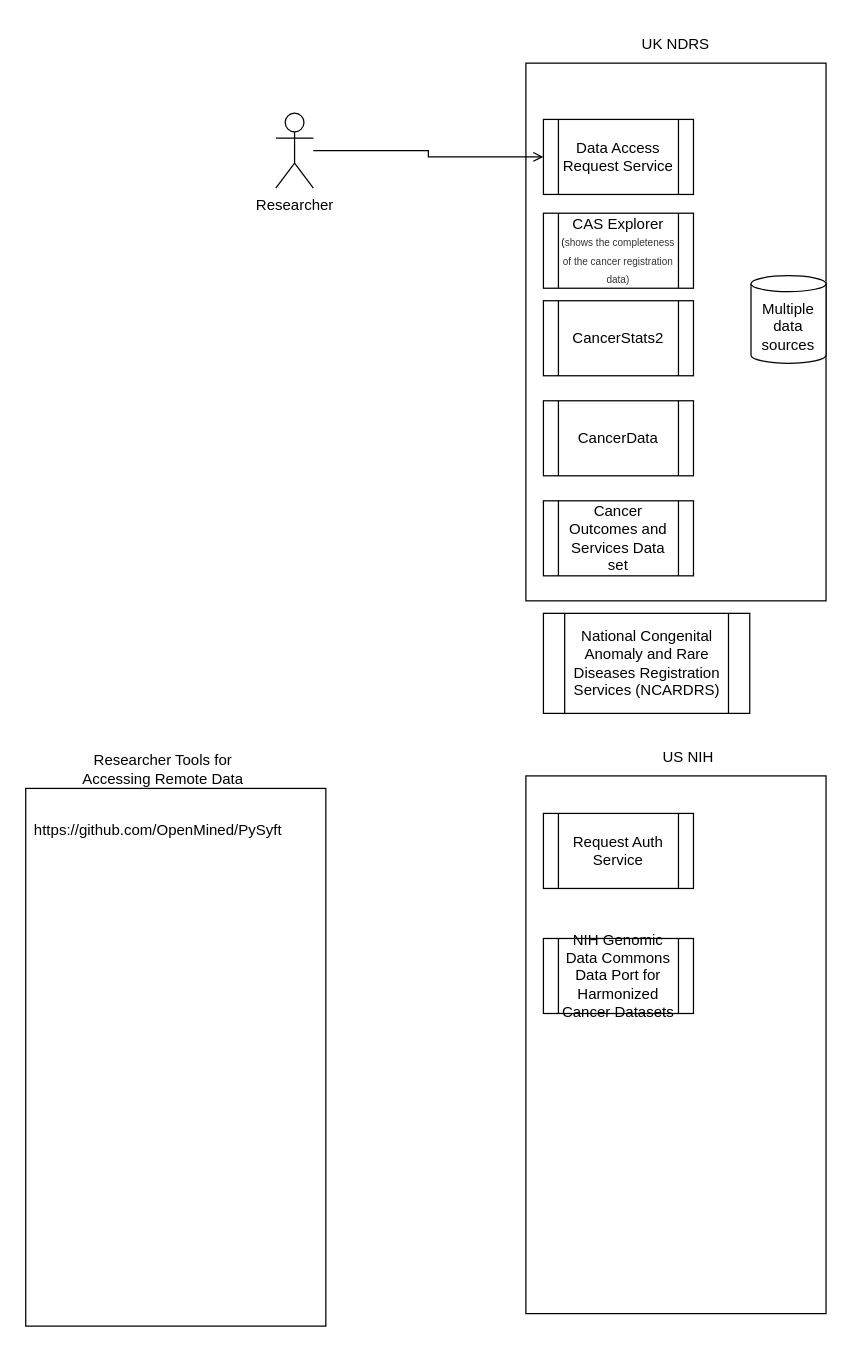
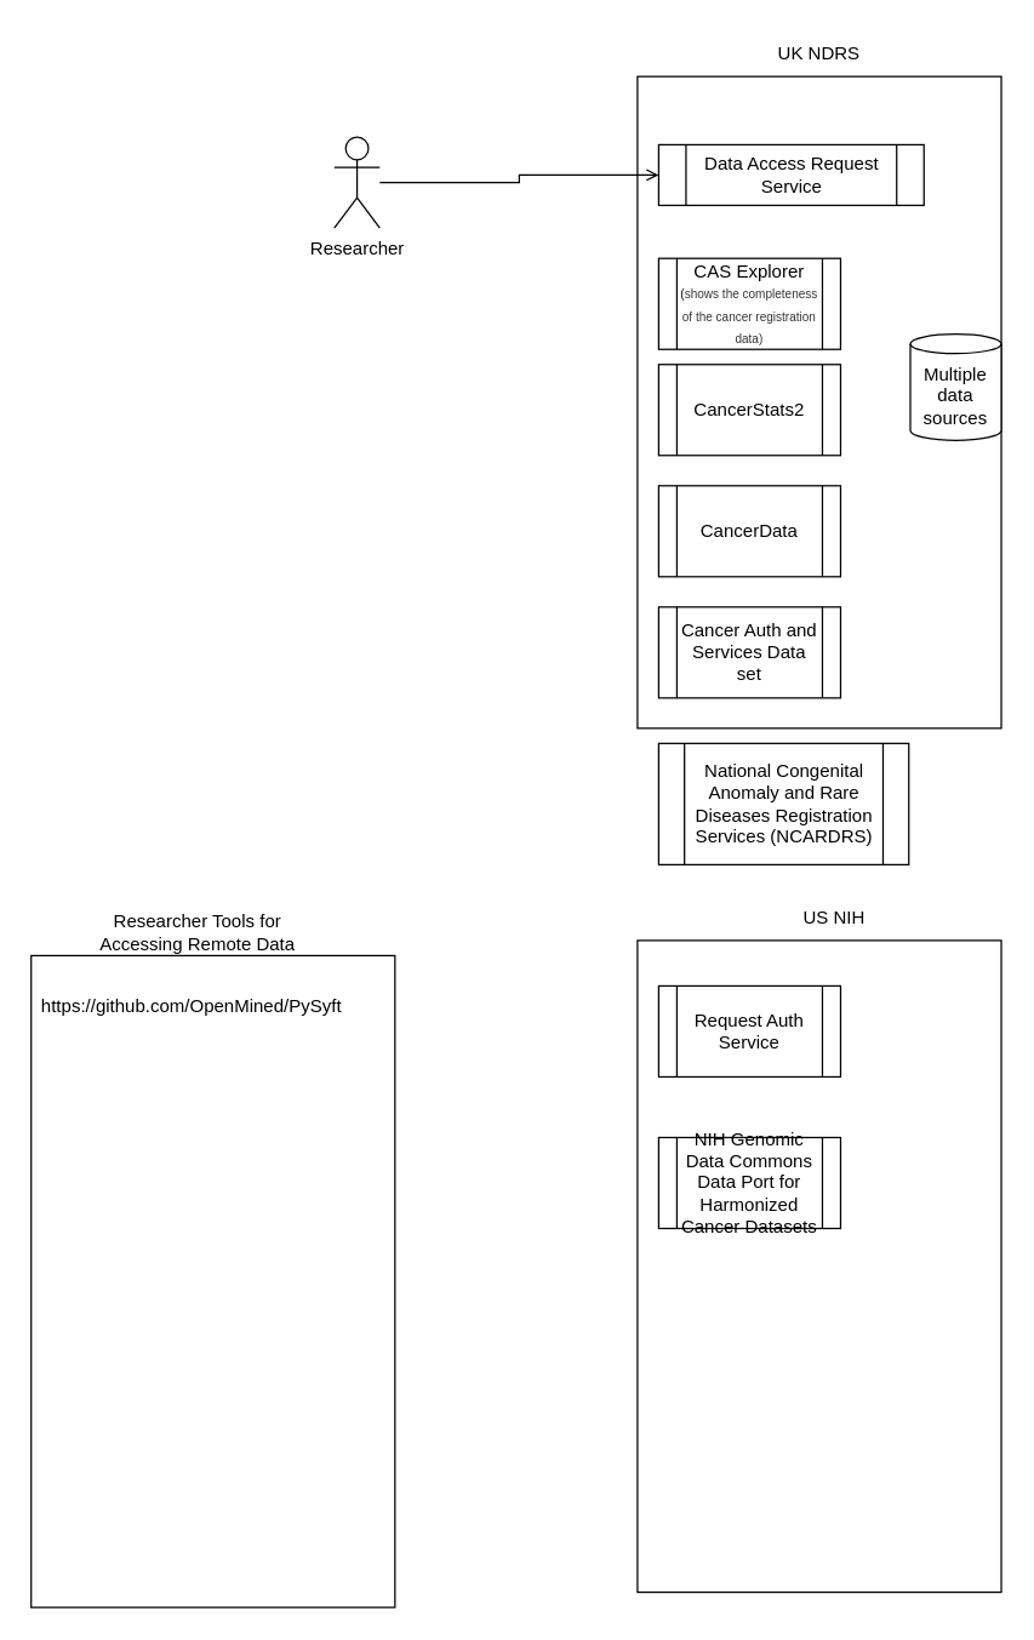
- <mxCell id="7" value="Data Access Request Service" style="shape=process;whiteSpace=wrap;html=1;backgroundOutline=1;" vertex="1" parent="1"><mxGeometry x="434" y="95" width="120" height="60" as="geometry" /></mxCell>
+ <mxCell id="7" value="Data Access Request Service" style="shape=process;whiteSpace=wrap;html=1;backgroundOutline=1;" vertex="1" parent="1"><mxGeometry x="434" y="95" width="175" height="40" as="geometry" /></mxCell>
- <mxCell id="10" value="Cancer Outcomes and Services Data set" style="shape=process;whiteSpace=wrap;html=1;backgroundOutline=1;" vertex="1" parent="1"><mxGeometry x="434" y="400" width="120" height="60" as="geometry" /></mxCell>
+ <mxCell id="10" value="Cancer Auth and Services Data set" style="shape=process;whiteSpace=wrap;html=1;backgroundOutline=1;" vertex="1" parent="1"><mxGeometry x="434" y="400" width="120" height="60" as="geometry" /></mxCell>
